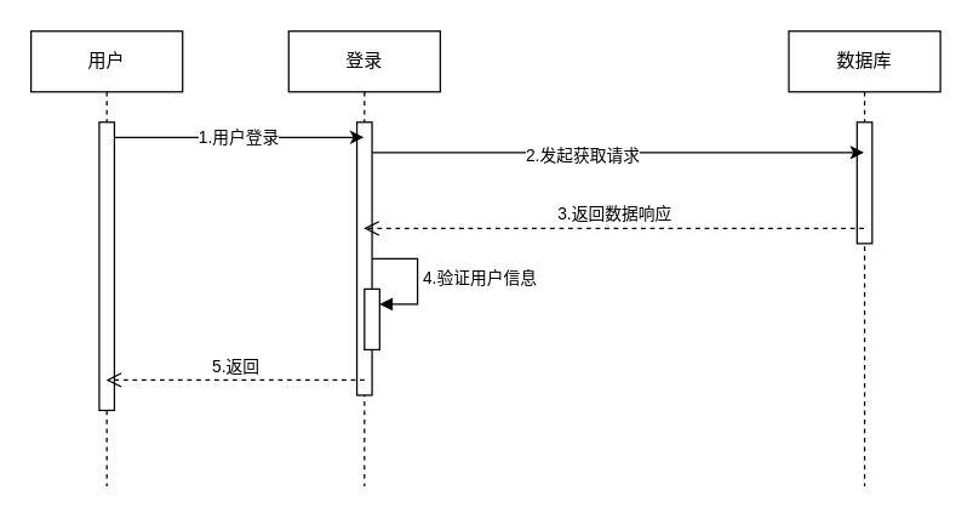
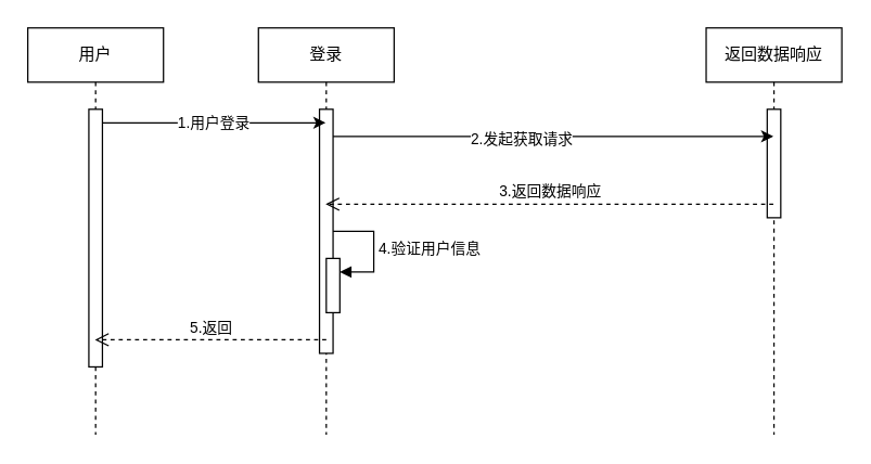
- <mxCell id="9" value="数据库" style="shape=umlLifeline;perimeter=lifelinePerimeter;whiteSpace=wrap;html=1;container=1;dropTarget=0;collapsible=0;recursiveResize=0;outlineConnect=0;portConstraint=eastwest;newEdgeStyle={&quot;edgeStyle&quot;:&quot;elbowEdgeStyle&quot;,&quot;elbow&quot;:&quot;vertical&quot;,&quot;curved&quot;:0,&quot;rounded&quot;:0};" vertex="1" parent="1"><mxGeometry x="520" y="20" width="100" height="300" as="geometry" /></mxCell>
+ <mxCell id="9" value="返回数据响应" style="shape=umlLifeline;perimeter=lifelinePerimeter;whiteSpace=wrap;html=1;container=1;dropTarget=0;collapsible=0;recursiveResize=0;outlineConnect=0;portConstraint=eastwest;newEdgeStyle={&quot;edgeStyle&quot;:&quot;elbowEdgeStyle&quot;,&quot;elbow&quot;:&quot;vertical&quot;,&quot;curved&quot;:0,&quot;rounded&quot;:0};" vertex="1" parent="1"><mxGeometry x="520" y="20" width="100" height="300" as="geometry" /></mxCell>
